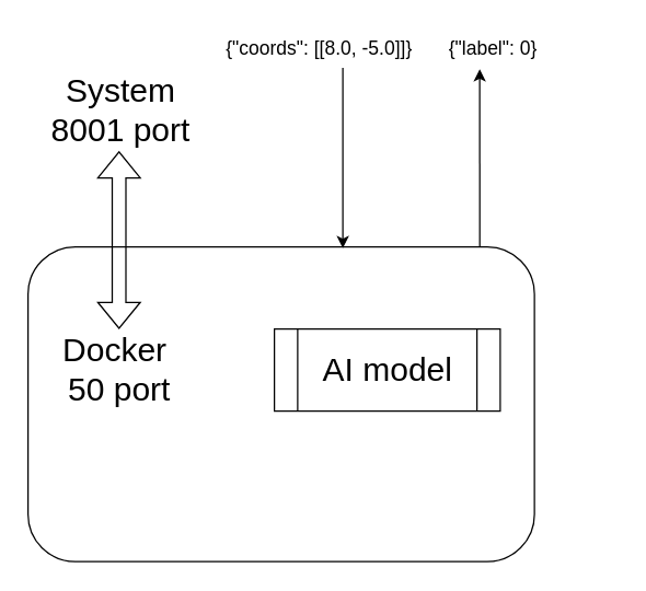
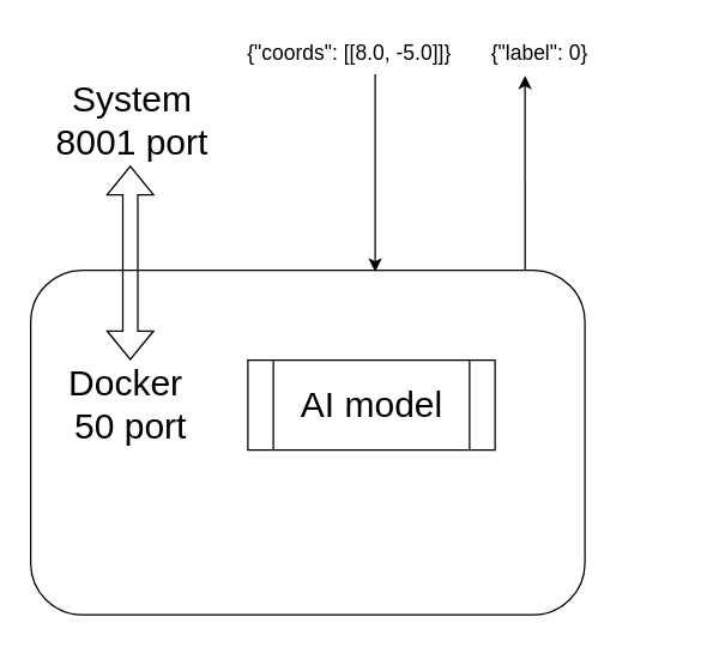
- <mxCell id="4" value="&lt;font style=&quot;font-size: 24px;&quot;&gt;AI model&lt;/font&gt;" style="shape=process;whiteSpace=wrap;html=1;backgroundOutline=1;" vertex="1" parent="1"><mxGeometry x="200" y="240" width="165" height="60" as="geometry" /></mxCell>
+ <mxCell id="4" value="&lt;font style=&quot;font-size: 24px;&quot;&gt;AI model&lt;/font&gt;" style="shape=process;whiteSpace=wrap;html=1;backgroundOutline=1;" vertex="1" parent="1"><mxGeometry x="165" y="240" width="165" height="60" as="geometry" /></mxCell>
